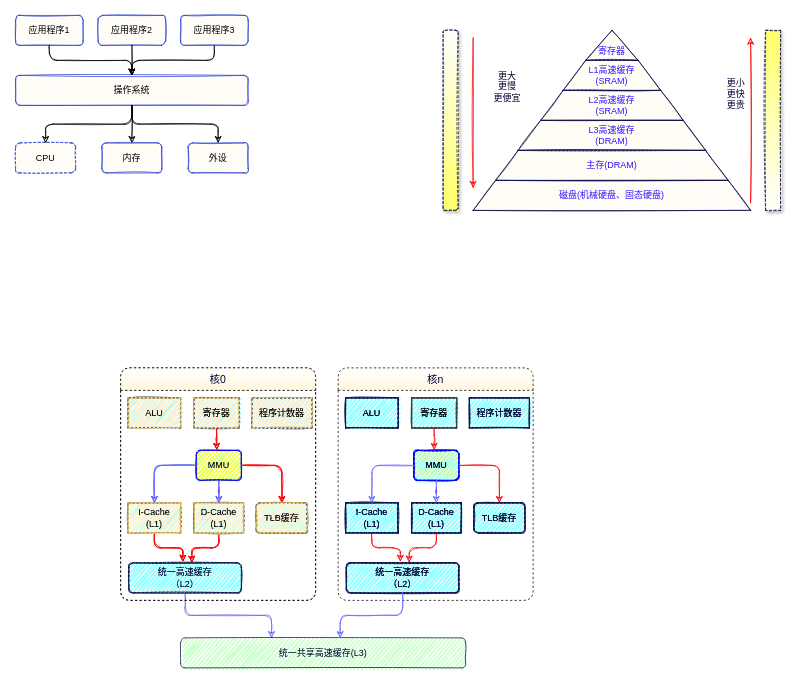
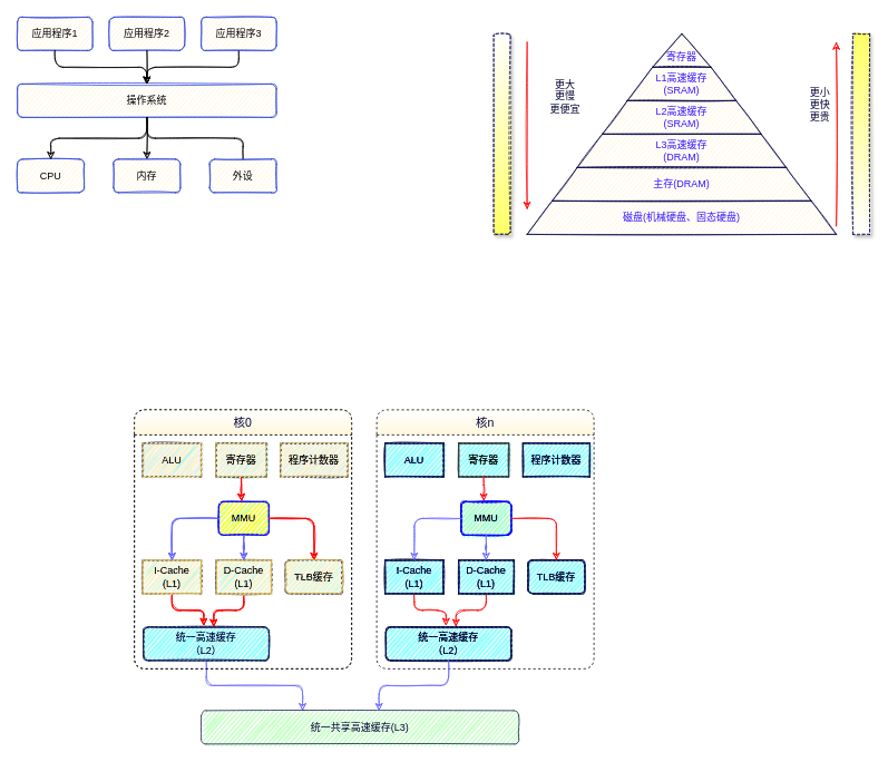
- <mxCell id="9" value="" style="edgeStyle=orthogonalEdgeStyle;curved=0;rounded=1;orthogonalLoop=1;jettySize=auto;html=1;exitX=0.5;exitY=1;exitDx=0;exitDy=0;sketch=1;" edge="1" parent="2" source="4" target="11"><mxGeometry relative="1" as="geometry" /></mxCell>
+ <mxCell id="9" value="" style="edgeStyle=orthogonalEdgeStyle;curved=0;rounded=1;orthogonalLoop=1;jettySize=auto;html=1;exitX=0.5;exitY=1;exitDx=0;exitDy=0;sketch=1;endArrow=none;" edge="1" parent="2" source="4" target="11"><mxGeometry relative="1" as="geometry" /></mxCell>
- <mxCell id="7" value="CPU" style="rounded=1;whiteSpace=wrap;html=1;shadow=0;strokeColor=#2D43D6;fillColor=#fff2cc;sketch=1;dashed=1;" vertex="1" parent="2"><mxGeometry y="170" width="80" height="40" as="geometry" /></mxCell>
+ <mxCell id="7" value="CPU" style="rounded=1;whiteSpace=wrap;html=1;shadow=0;strokeColor=#2D43D6;fillColor=#fff2cc;sketch=1;" vertex="1" parent="2"><mxGeometry y="170" width="80" height="40" as="geometry" /></mxCell>
